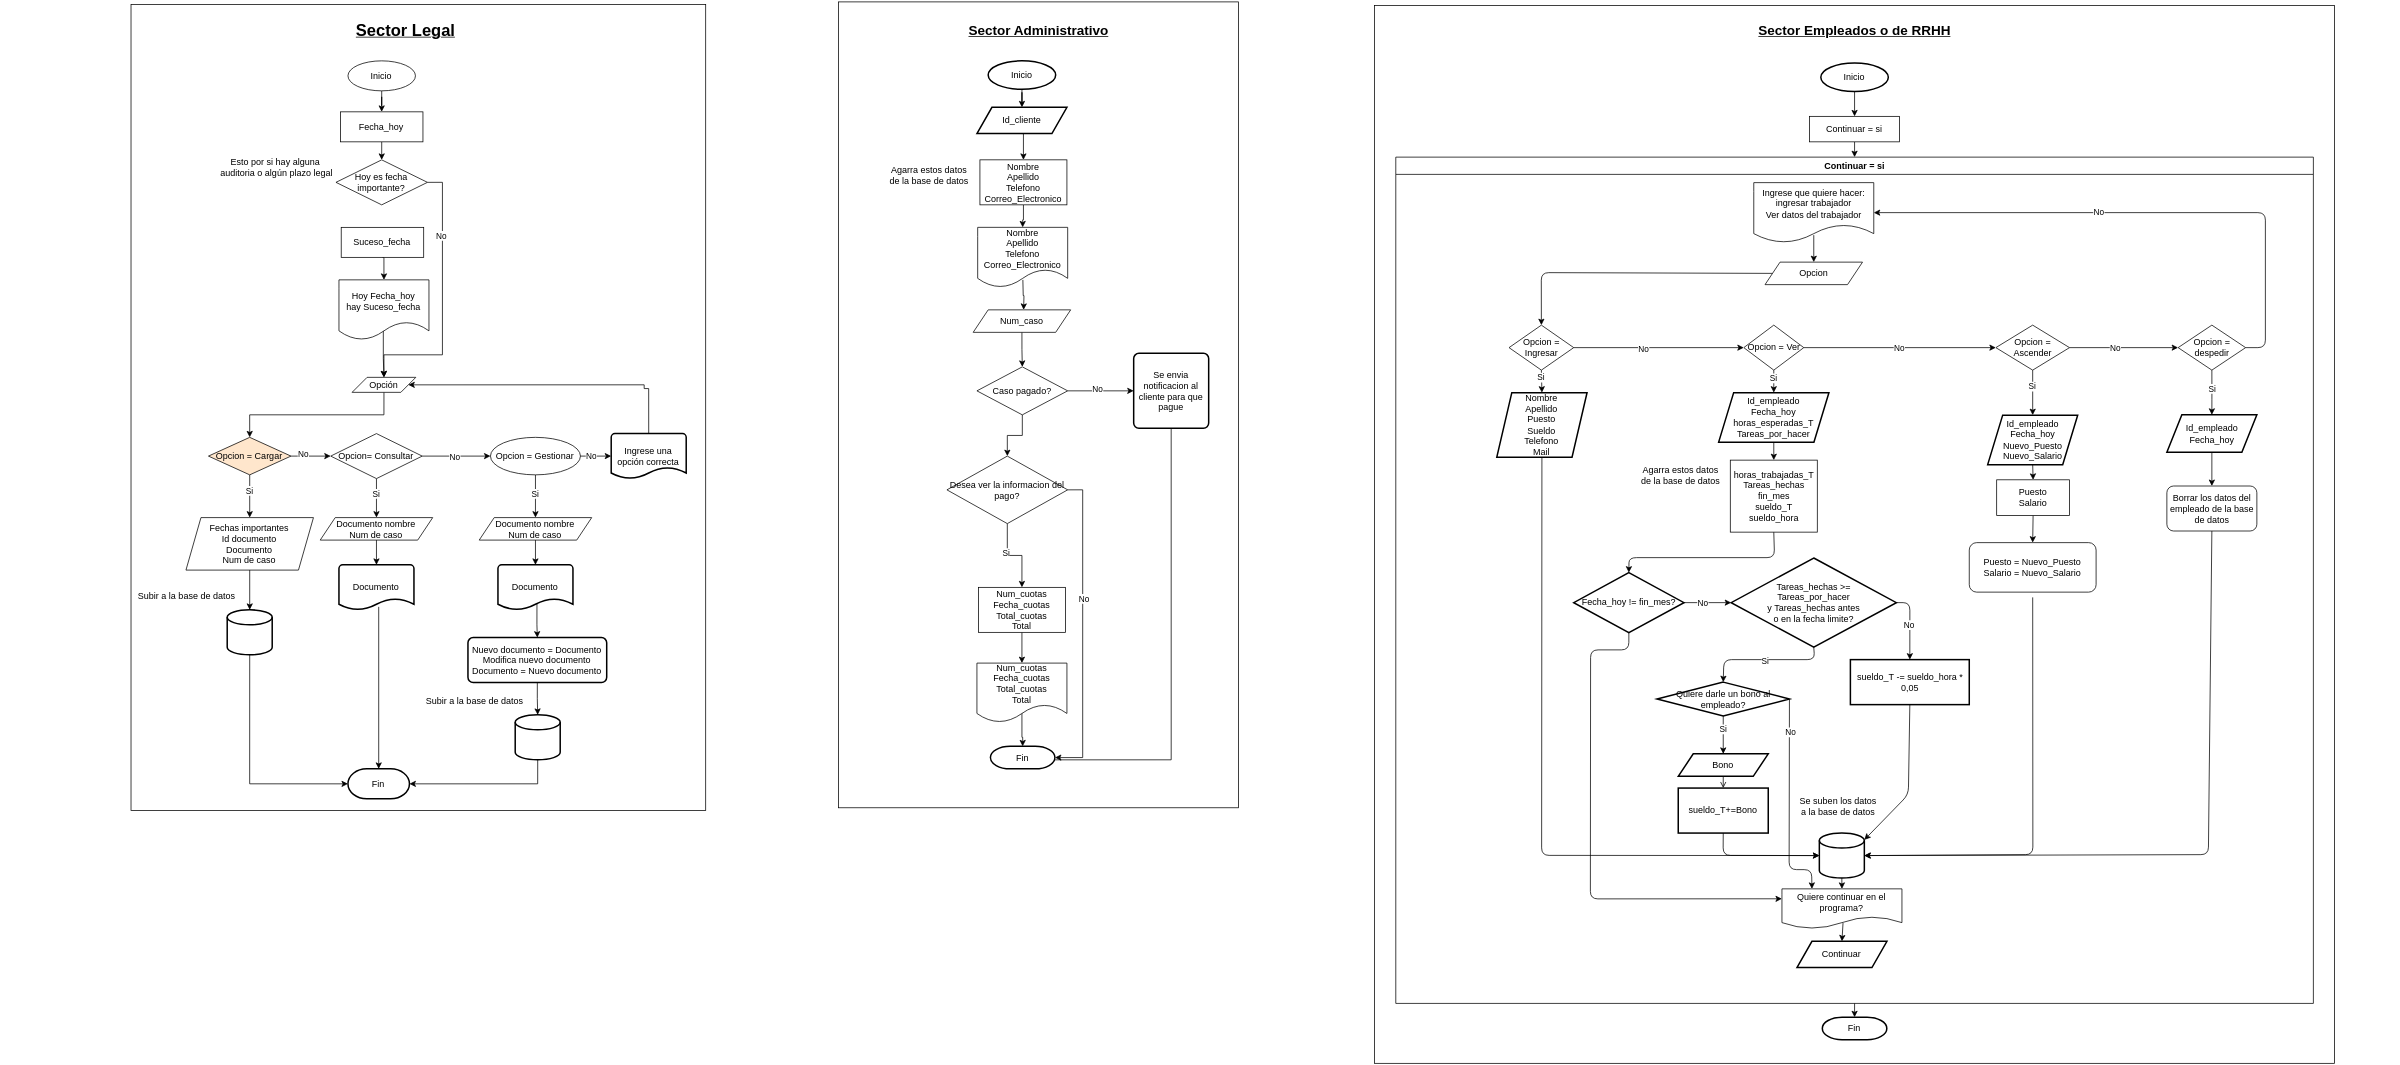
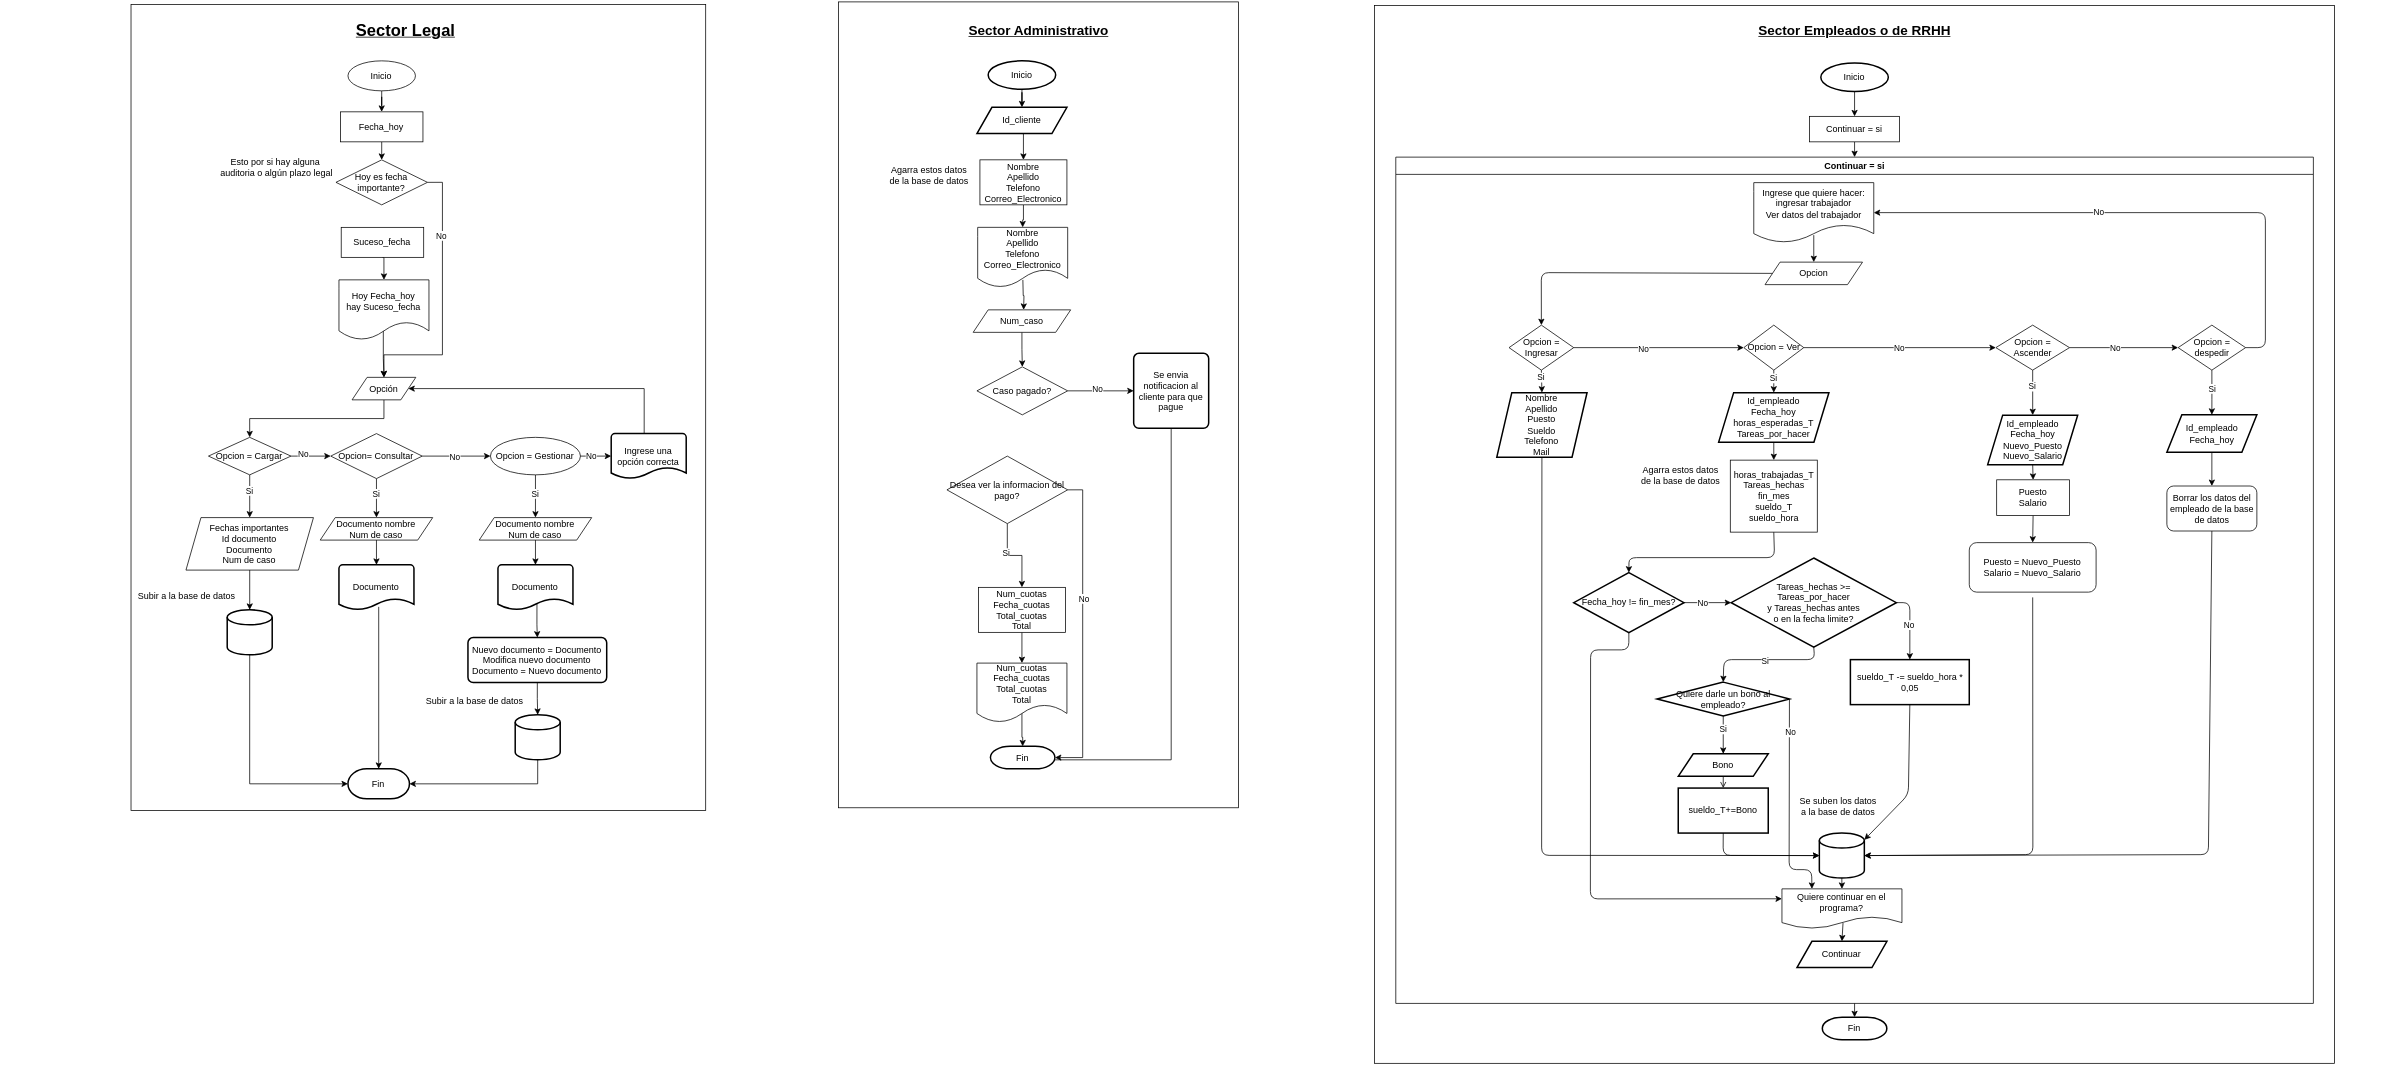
- <mxCell id="8" value="Opción" style="shape=parallelogram;perimeter=parallelogramPerimeter;whiteSpace=wrap;html=1;fixedSize=1;" parent="1" vertex="1"><mxGeometry x="468.94" y="502.63" width="85" height="20" as="geometry" /></mxCell>
+ <mxCell id="8" value="Opción" style="shape=parallelogram;perimeter=parallelogramPerimeter;whiteSpace=wrap;html=1;fixedSize=1;" parent="1" vertex="1"><mxGeometry x="468.94" y="502.63" width="85" height="30" as="geometry" /></mxCell>
- <mxCell id="67" value="" style="edgeStyle=orthogonalEdgeStyle;rounded=0;orthogonalLoop=1;jettySize=auto;html=1;" parent="1" source="68" target="75" edge="1"><mxGeometry relative="1" as="geometry" /></mxCell>
- <mxCell id="13" value="Opcion = Cargar" style="rhombus;whiteSpace=wrap;html=1;fillColor=#ffe6cc;" parent="1" vertex="1"><mxGeometry x="277.44" y="582.63" width="110" height="50" as="geometry" /></mxCell>
+ <mxCell id="13" value="Opcion = Cargar" style="rhombus;whiteSpace=wrap;html=1;" parent="1" vertex="1"><mxGeometry x="277.44" y="582.63" width="110" height="50" as="geometry" /></mxCell>
